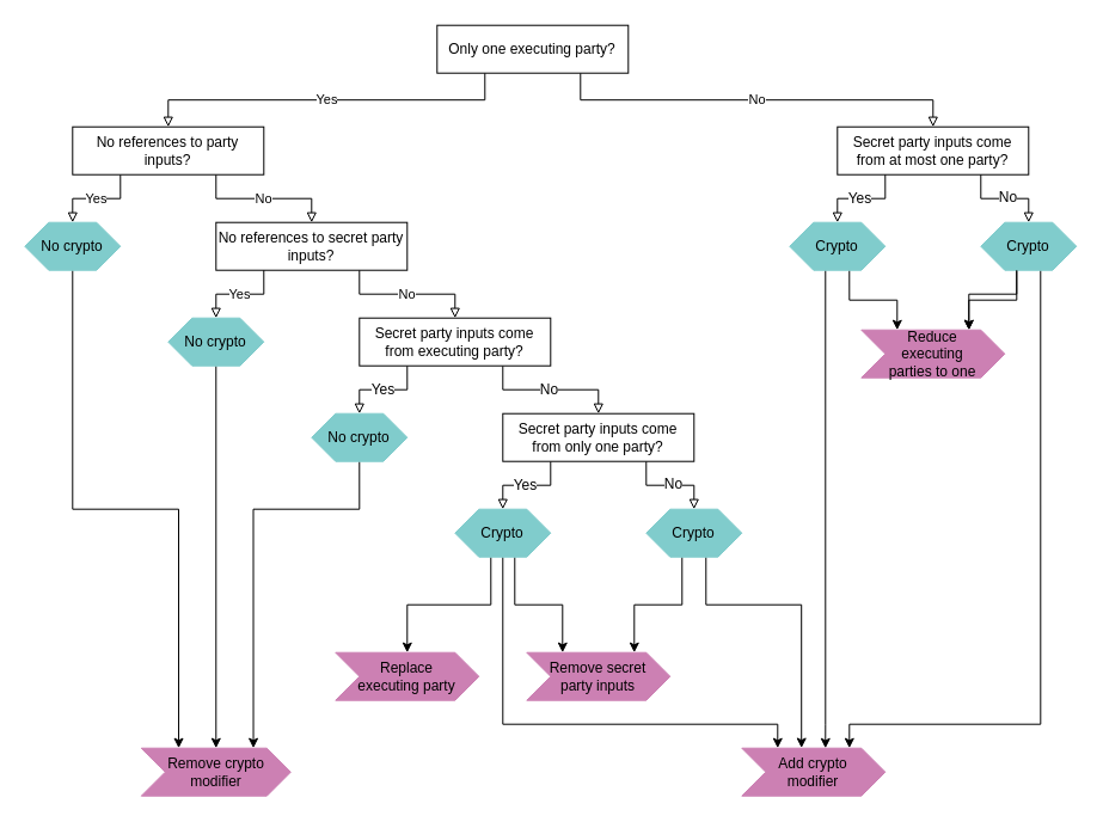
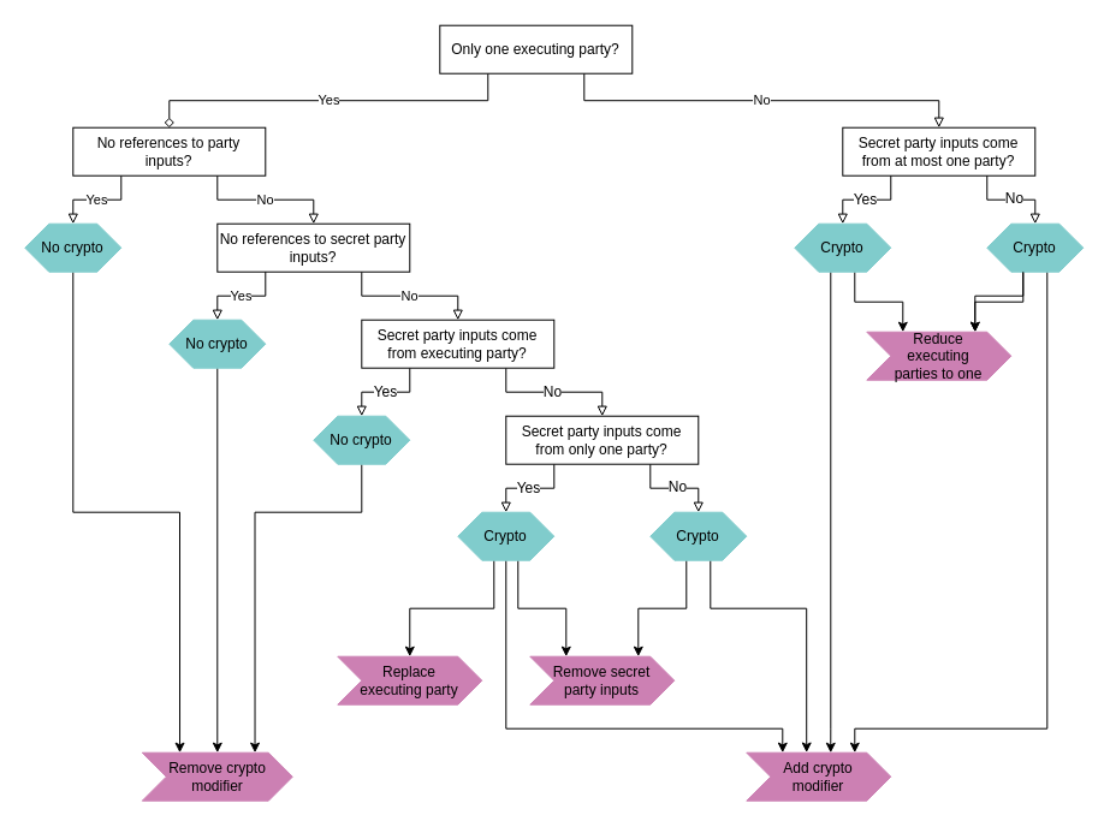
- <mxCell id="2" value="Yes" style="edgeStyle=orthogonalEdgeStyle;rounded=0;orthogonalLoop=1;jettySize=auto;html=1;exitX=0.25;exitY=1;exitDx=0;exitDy=0;entryX=0.5;entryY=0;entryDx=0;entryDy=0;endArrow=block;endFill=0;" parent="1" source="4" target="7" edge="1"><mxGeometry relative="1" as="geometry" /></mxCell>
+ <mxCell id="2" value="Yes" style="edgeStyle=orthogonalEdgeStyle;rounded=0;orthogonalLoop=1;jettySize=auto;html=1;exitX=0.25;exitY=1;exitDx=0;exitDy=0;entryX=0.5;entryY=0;entryDx=0;entryDy=0;endArrow=diamond;endFill=0;" parent="1" source="4" target="7" edge="1"><mxGeometry relative="1" as="geometry" /></mxCell>
